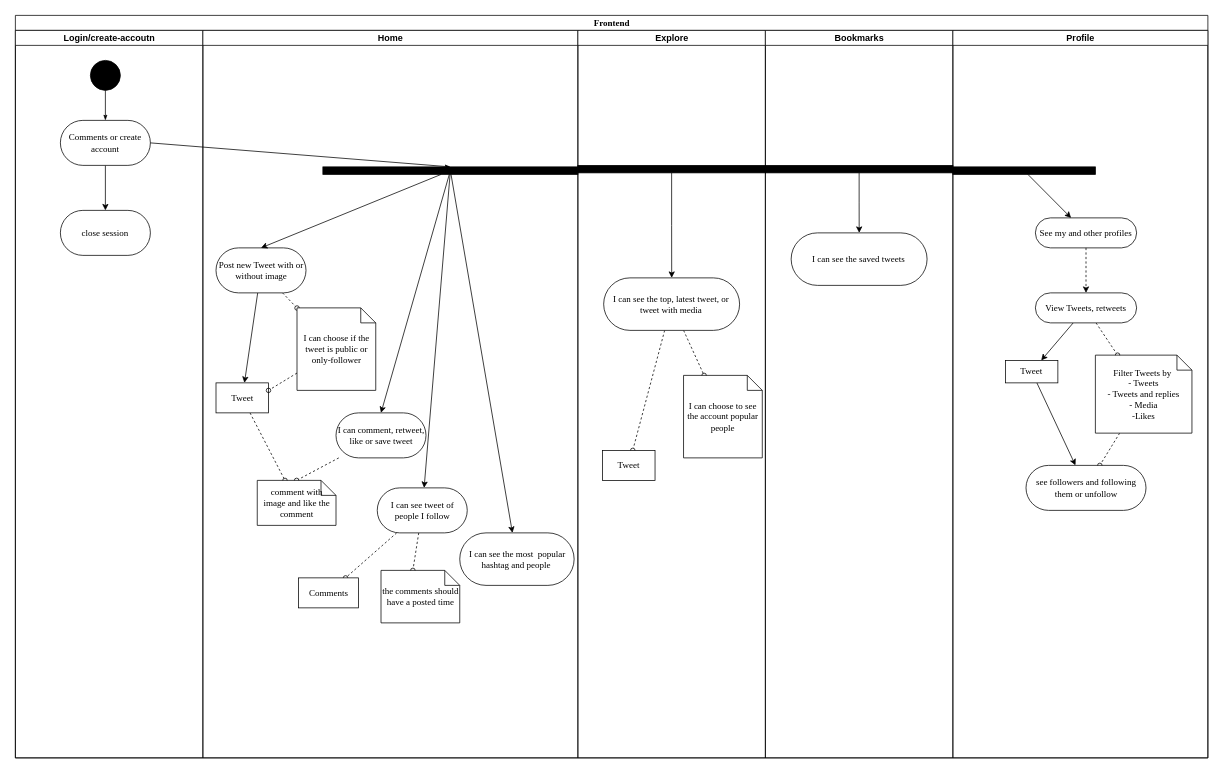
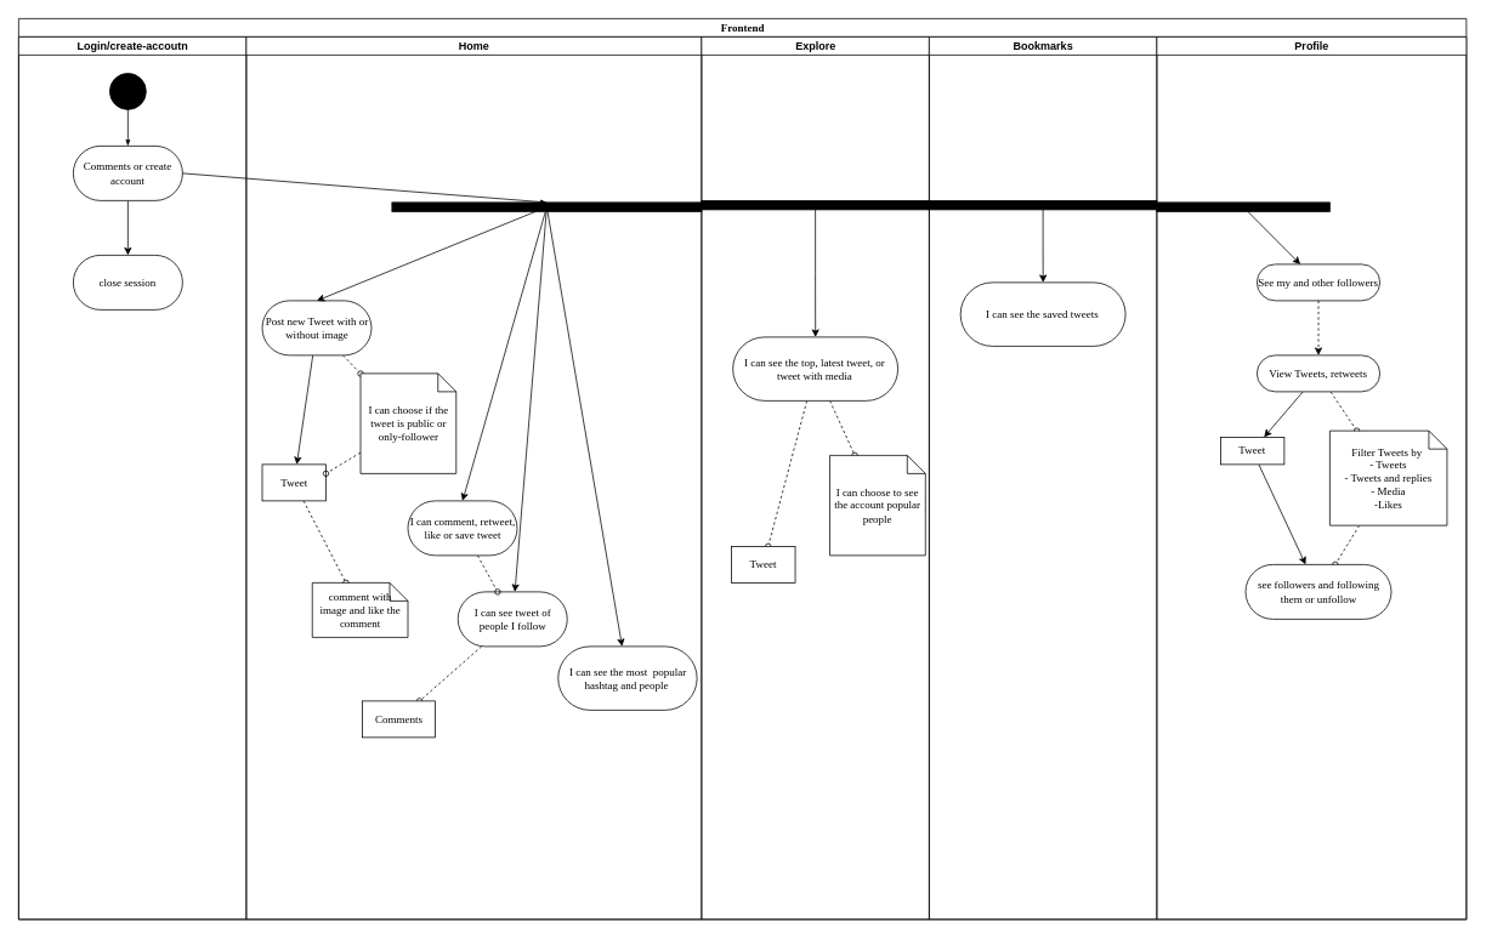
- <mxCell id="42" value="See my and other profiles" style="rounded=1;whiteSpace=wrap;html=1;shadow=0;comic=0;labelBackgroundColor=none;strokeWidth=1;fontFamily=Verdana;fontSize=12;align=center;arcSize=50;" parent="40" vertex="1"><mxGeometry x="110" y="250" width="135" height="40" as="geometry" /></mxCell>
+ <mxCell id="42" value="See my and other followers" style="rounded=1;whiteSpace=wrap;html=1;shadow=0;comic=0;labelBackgroundColor=none;strokeWidth=1;fontFamily=Verdana;fontSize=12;align=center;arcSize=50;" parent="40" vertex="1"><mxGeometry x="110" y="250" width="135" height="40" as="geometry" /></mxCell>
- <mxCell id="20" style="rounded=0;orthogonalLoop=1;jettySize=auto;html=1;entryX=0.5;entryY=0;entryDx=0;entryDy=0;entryPerimeter=0;dashed=1;endArrow=oval;endFill=0;" parent="9" source="21" target="22" edge="1"><mxGeometry relative="1" as="geometry" /></mxCell>
+ <mxCell id="20" style="rounded=0;orthogonalLoop=1;jettySize=auto;html=1;dashed=1;endArrow=oval;endFill=0;" parent="9" source="21" target="19" edge="1"><mxGeometry relative="1" as="geometry" /></mxCell>
- <mxCell id="18" style="rounded=0;orthogonalLoop=1;jettySize=auto;html=1;entryX=0;entryY=0;entryDx=42.5;entryDy=0;entryPerimeter=0;dashed=1;endArrow=oval;endFill=0;" parent="9" source="19" target="24" edge="1"><mxGeometry relative="1" as="geometry" /></mxCell>
- <mxCell id="24" value="the comments should have a posted time" style="shape=note;whiteSpace=wrap;html=1;rounded=0;shadow=0;comic=0;labelBackgroundColor=none;strokeWidth=1;fontFamily=Verdana;fontSize=12;align=center;size=20;" parent="9" vertex="1"><mxGeometry x="237.5" y="720" width="105" height="70" as="geometry" /></mxCell>
